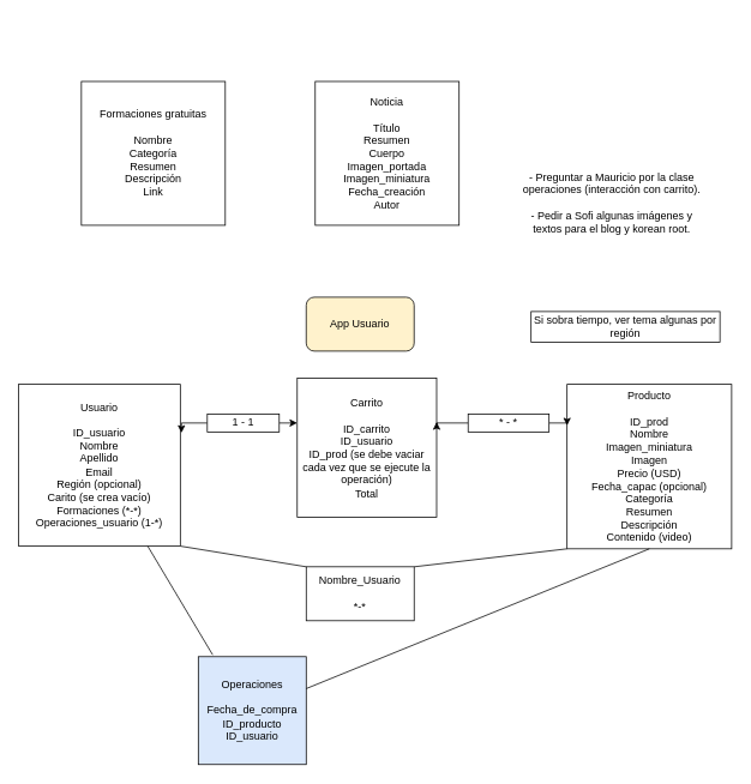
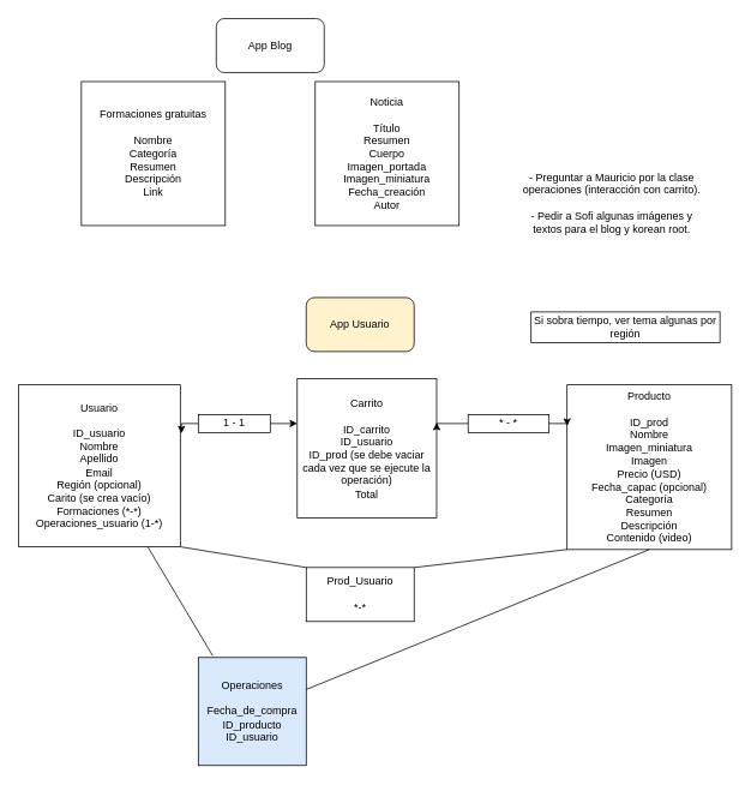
+ <mxCell id="20" value="App Blog" style="rounded=1;whiteSpace=wrap;html=1;" parent="1" vertex="1"><mxGeometry x="240" y="20" width="120" height="60" as="geometry" /></mxCell>
- <mxCell id="9" value="1 - 1" style="rounded=0;whiteSpace=wrap;html=1;" parent="1" vertex="1"><mxGeometry x="230" y="460" width="80" height="20" as="geometry" /></mxCell>
+ <mxCell id="9" value="1 - 1" style="rounded=0;whiteSpace=wrap;html=1;" parent="1" vertex="1"><mxGeometry x="220" y="460" width="80" height="20" as="geometry" /></mxCell>
- <mxCell id="13" value="Nombre_Usuario&lt;br&gt;&lt;br&gt;*-*" style="rounded=0;whiteSpace=wrap;html=1;" parent="1" vertex="1"><mxGeometry x="340" y="630" width="120" height="60" as="geometry" /></mxCell>
+ <mxCell id="13" value="Prod_Usuario&lt;br&gt;&lt;br&gt;*-*" style="rounded=0;whiteSpace=wrap;html=1;" parent="1" vertex="1"><mxGeometry x="340" y="630" width="120" height="60" as="geometry" /></mxCell>
